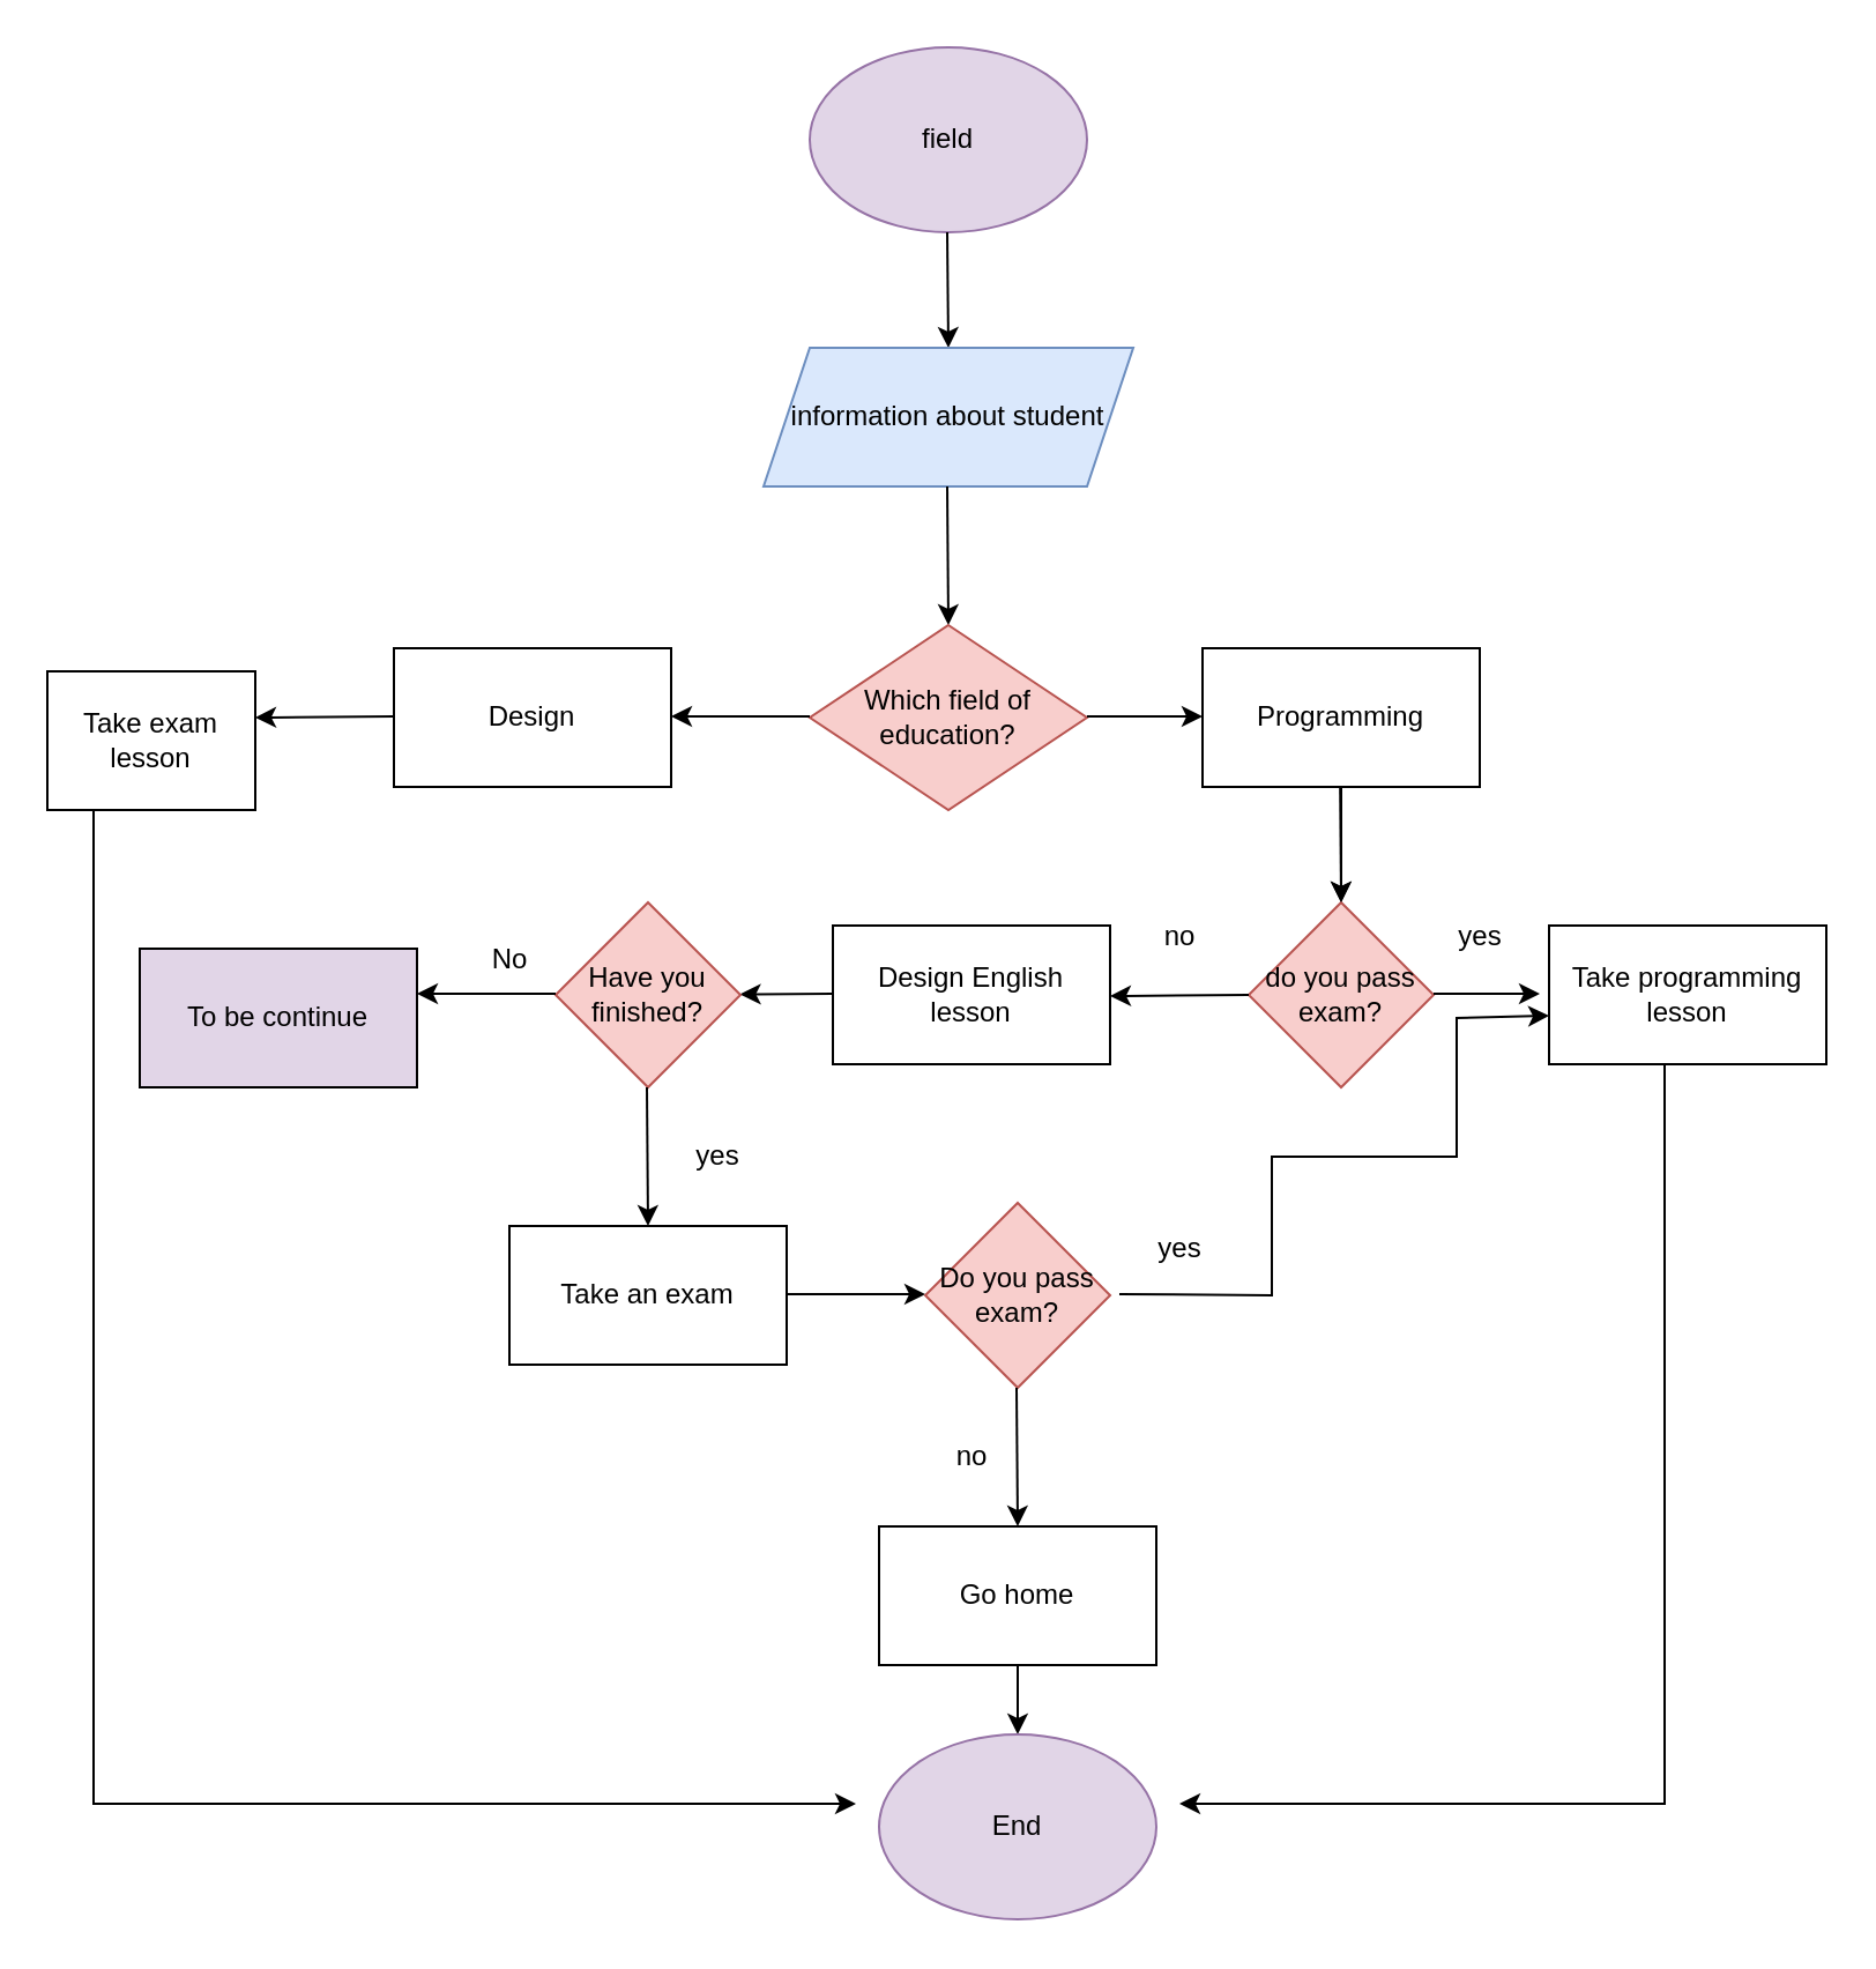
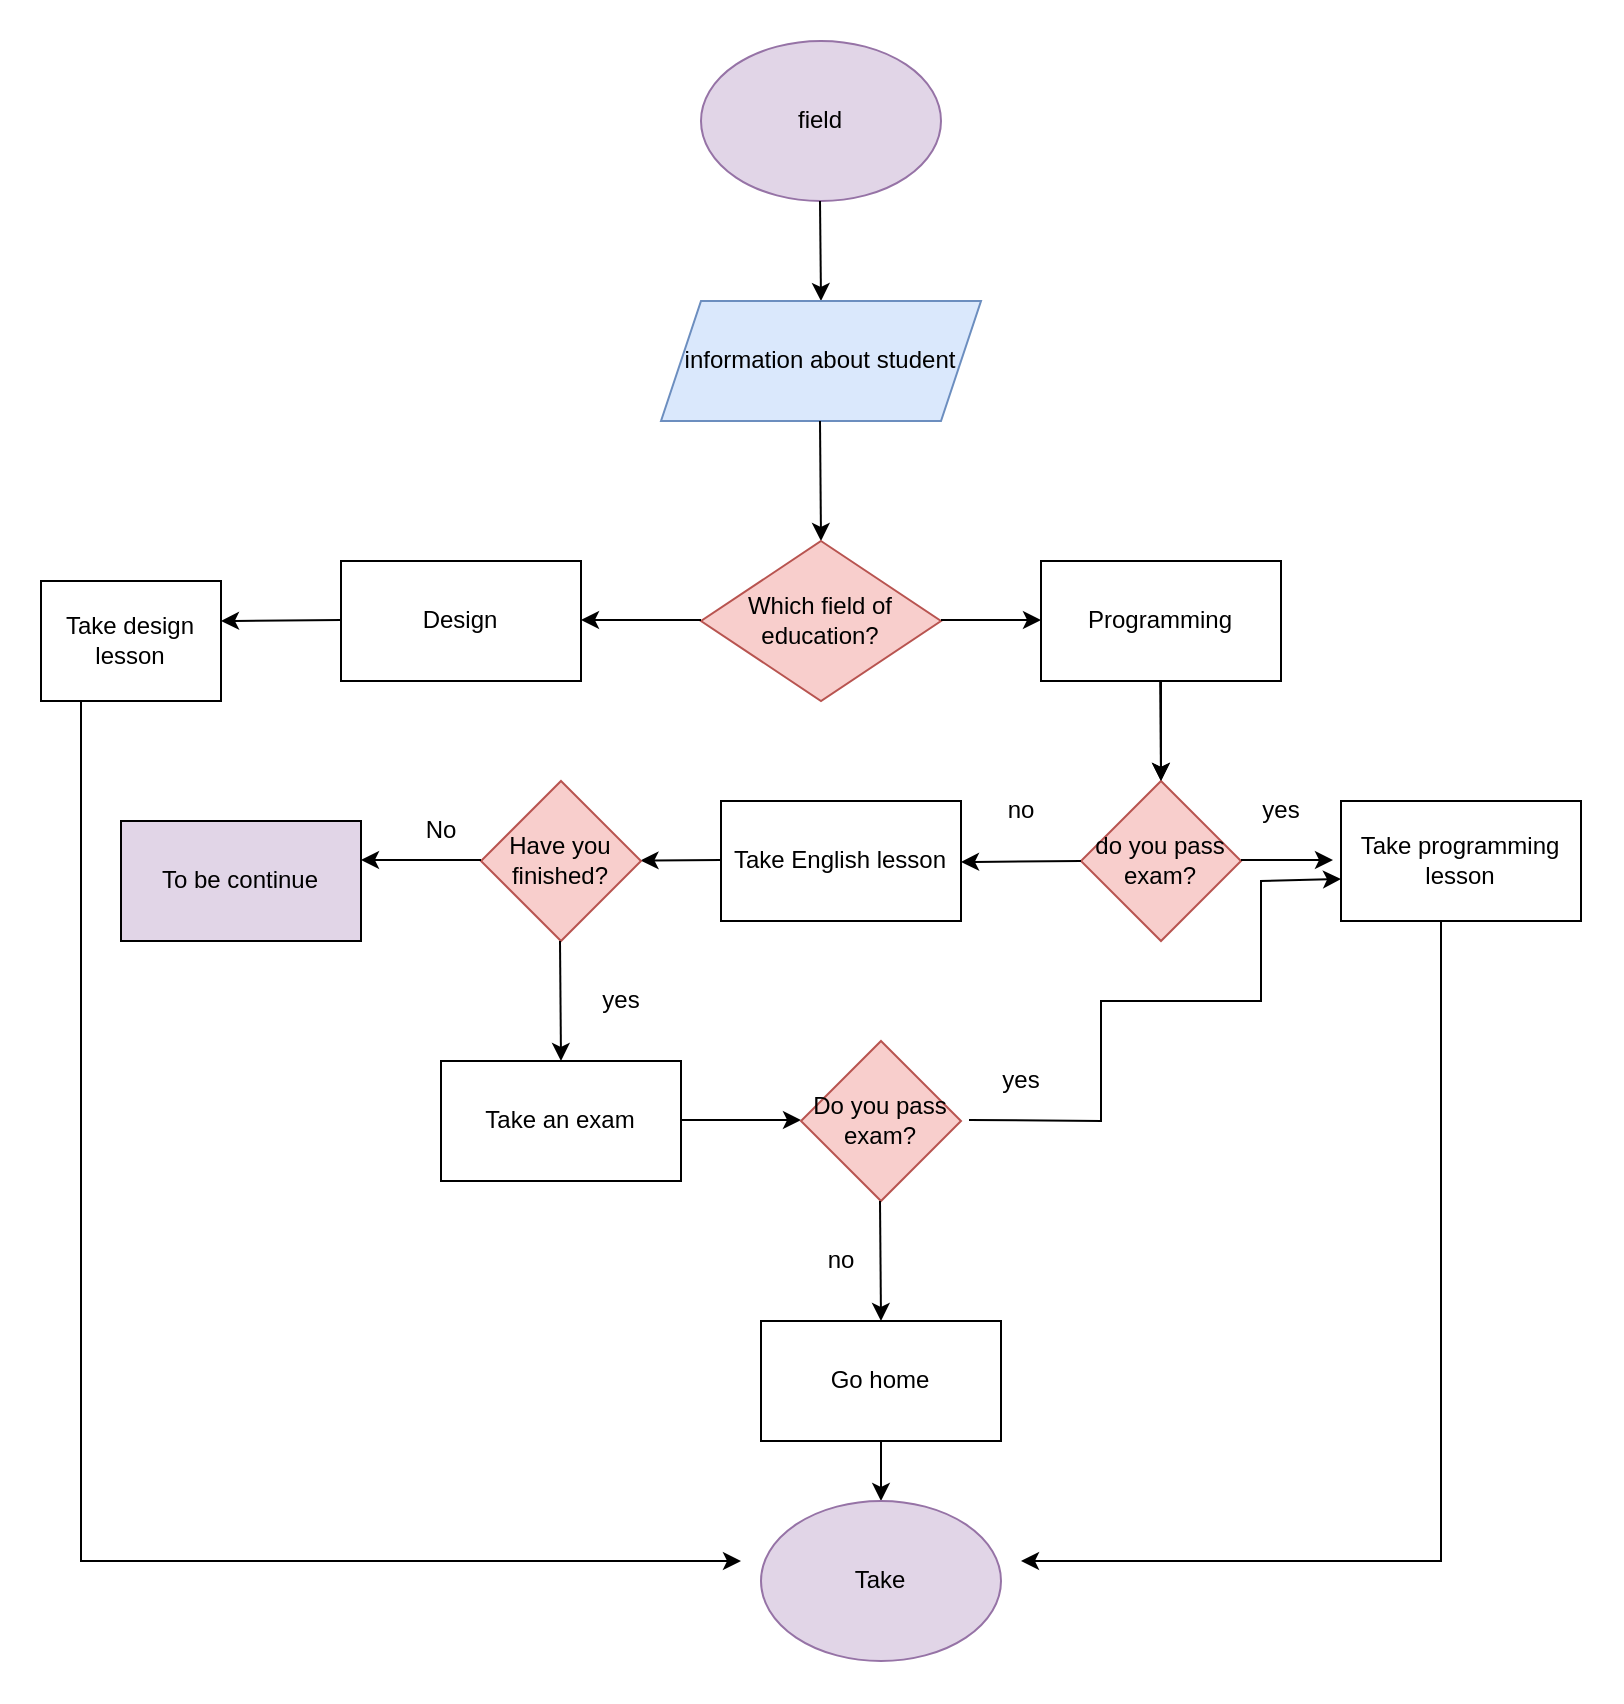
- <mxCell id="34" value="Take exam lesson" style="rounded=0;whiteSpace=wrap;html=1;" vertex="1" parent="1"><mxGeometry x="20" y="290" width="90" height="60" as="geometry" /></mxCell>
+ <mxCell id="34" value="Take design lesson" style="rounded=0;whiteSpace=wrap;html=1;" vertex="1" parent="1"><mxGeometry x="20" y="290" width="90" height="60" as="geometry" /></mxCell>
- <mxCell id="11" value="Design English lesson" style="rounded=0;whiteSpace=wrap;html=1;" vertex="1" parent="1"><mxGeometry x="360" y="400" width="120" height="60" as="geometry" /></mxCell>
+ <mxCell id="11" value="Take English lesson" style="rounded=0;whiteSpace=wrap;html=1;" vertex="1" parent="1"><mxGeometry x="360" y="400" width="120" height="60" as="geometry" /></mxCell>
- <mxCell id="40" value="End" style="ellipse;whiteSpace=wrap;html=1;fillColor=#e1d5e7;strokeColor=#9673a6;" vertex="1" parent="1"><mxGeometry x="380" y="750" width="120" height="80" as="geometry" /></mxCell>
+ <mxCell id="40" value="Take" style="ellipse;whiteSpace=wrap;html=1;fillColor=#e1d5e7;strokeColor=#9673a6;" vertex="1" parent="1"><mxGeometry x="380" y="750" width="120" height="80" as="geometry" /></mxCell>
